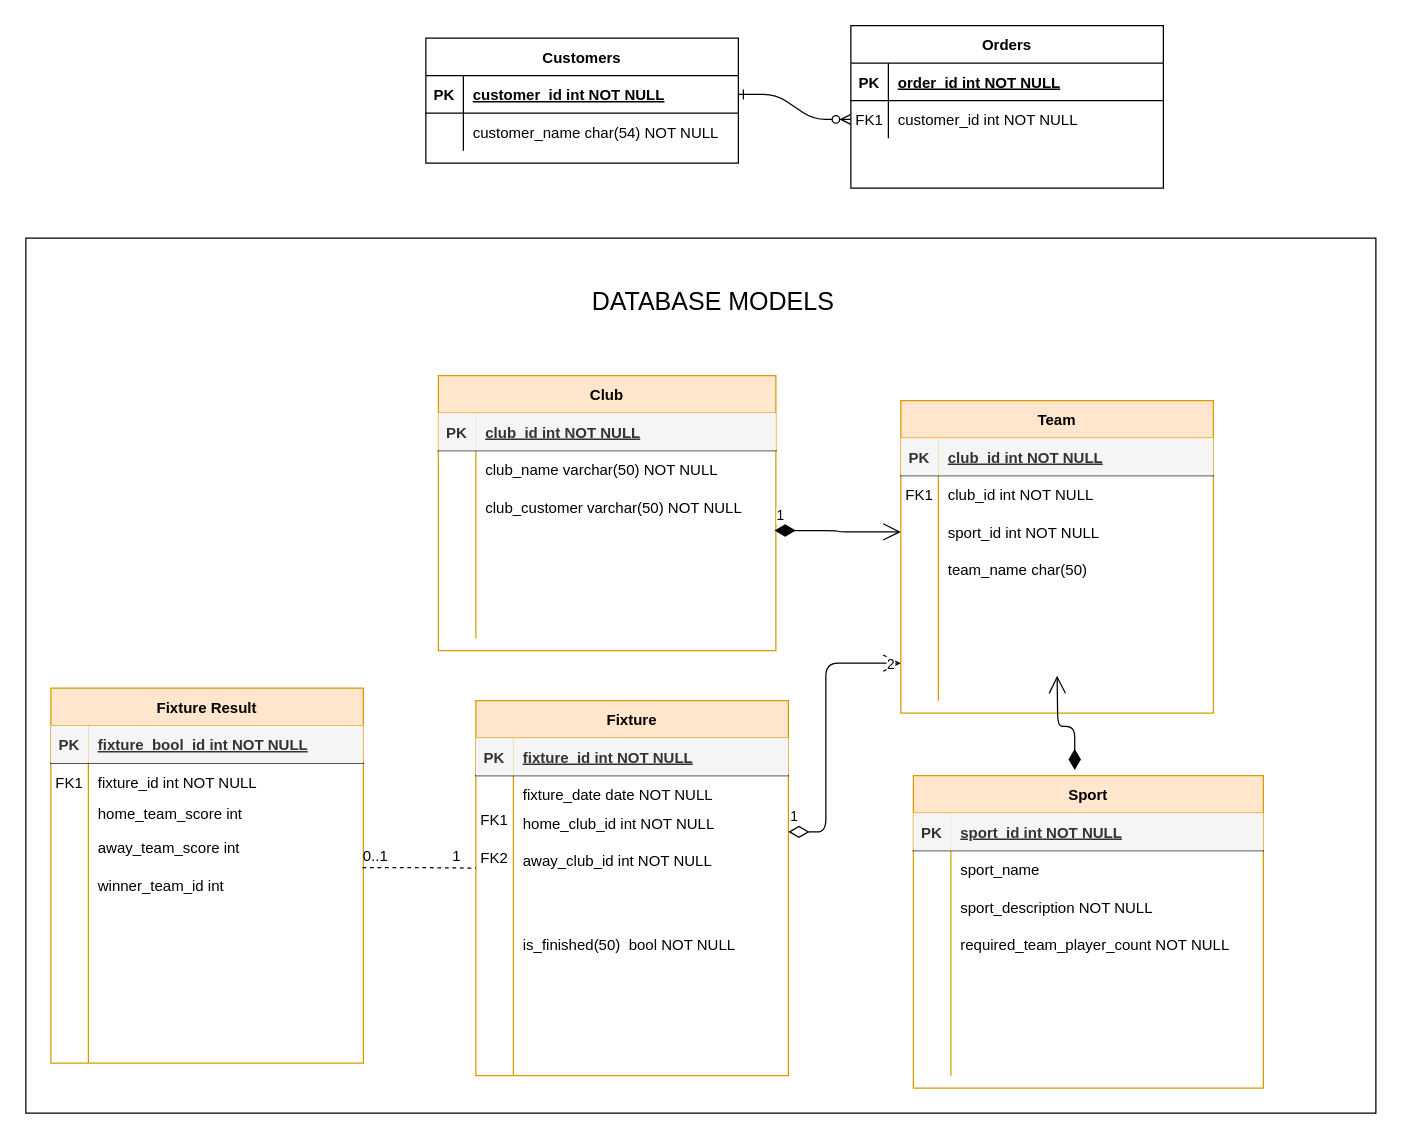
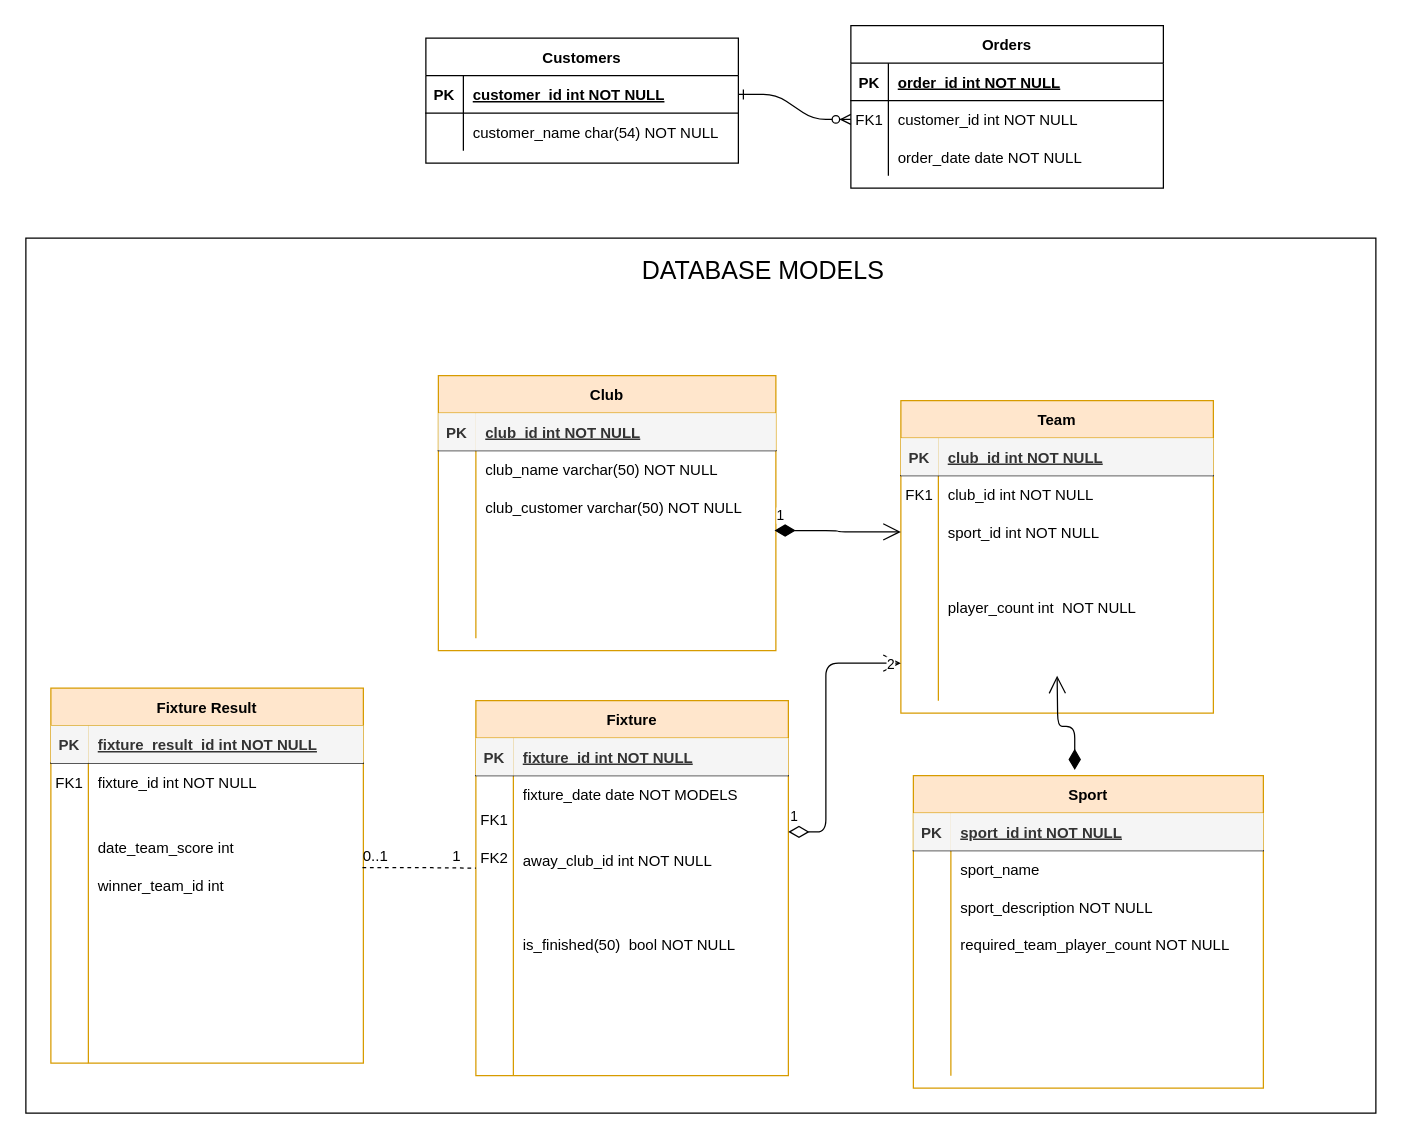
+ <mxCell id="13" value="order_date date NOT NULL" style="shape=partialRectangle;overflow=hidden;connectable=0;fillColor=none;top=0;left=0;bottom=0;right=0;align=left;spacingLeft=6;" parent="11" vertex="1"><mxGeometry x="30" width="220" height="30" as="geometry" /></mxCell>
- <mxCell id="156" value="&lt;font style=&quot;font-size: 20px&quot;&gt;DATABASE MODELS&lt;/font&gt;" style="text;html=1;strokeColor=none;fillColor=none;align=center;verticalAlign=middle;whiteSpace=wrap;rounded=0;" vertex="1" parent="1"><mxGeometry x="450" y="230" width="240" height="20" as="geometry" /></mxCell>
+ <mxCell id="156" value="&lt;font style=&quot;font-size: 20px&quot;&gt;DATABASE MODELS&lt;/font&gt;" style="text;html=1;strokeColor=none;fillColor=none;align=center;verticalAlign=middle;whiteSpace=wrap;rounded=0;" vertex="1" parent="1"><mxGeometry x="490" y="205" width="240" height="20" as="geometry" /></mxCell>
- <mxCell id="104" value="team_name char(50)" style="shape=partialRectangle;overflow=hidden;connectable=0;fillColor=none;top=0;left=0;bottom=0;right=0;align=left;spacingLeft=6;" vertex="1" parent="102"><mxGeometry x="30" width="220" height="30" as="geometry" /></mxCell>
+ <mxCell id="107" value="player_count int  NOT NULL" style="shape=partialRectangle;overflow=hidden;connectable=0;fillColor=none;top=0;left=0;bottom=0;right=0;align=left;spacingLeft=6;" vertex="1" parent="105"><mxGeometry x="30" width="220" height="30" as="geometry" /></mxCell>
- <mxCell id="123" value="fixture_bool_id int NOT NULL" style="shape=partialRectangle;overflow=hidden;connectable=0;fillColor=#f5f5f5;top=0;left=0;bottom=0;right=0;align=left;spacingLeft=6;fontStyle=5;strokeColor=#666666;fontColor=#333333;" vertex="1" parent="121"><mxGeometry x="30" width="220" height="30" as="geometry" /></mxCell>
+ <mxCell id="123" value="fixture_result_id int NOT NULL" style="shape=partialRectangle;overflow=hidden;connectable=0;fillColor=#f5f5f5;top=0;left=0;bottom=0;right=0;align=left;spacingLeft=6;fontStyle=5;strokeColor=#666666;fontColor=#333333;" vertex="1" parent="121"><mxGeometry x="30" width="220" height="30" as="geometry" /></mxCell>
- <mxCell id="20" value="fixture_date date NOT NULL" style="shape=partialRectangle;overflow=hidden;connectable=0;fillColor=none;top=0;left=0;bottom=0;right=0;align=left;spacingLeft=6;" parent="18" vertex="1"><mxGeometry x="30" width="220" height="30" as="geometry" /></mxCell>
+ <mxCell id="20" value="fixture_date date NOT MODELS" style="shape=partialRectangle;overflow=hidden;connectable=0;fillColor=none;top=0;left=0;bottom=0;right=0;align=left;spacingLeft=6;" parent="18" vertex="1"><mxGeometry x="30" width="220" height="30" as="geometry" /></mxCell>
- <mxCell id="129" value="home_team_score int " style="shape=partialRectangle;overflow=hidden;connectable=0;fillColor=none;top=0;left=0;bottom=0;right=0;align=left;spacingLeft=6;" vertex="1" parent="127"><mxGeometry x="30" width="220" height="20" as="geometry" /></mxCell>
- <mxCell id="23" value="home_club_id int NOT NULL&#10;" style="shape=partialRectangle;overflow=hidden;connectable=0;fillColor=none;top=0;left=0;bottom=0;right=0;align=left;spacingLeft=6;" parent="21" vertex="1"><mxGeometry x="30" width="220" height="30" as="geometry" /></mxCell>
- <mxCell id="151" value="away_team_score int " style="shape=partialRectangle;overflow=hidden;connectable=0;fillColor=none;top=0;left=0;bottom=0;right=0;align=left;spacingLeft=6;" vertex="1" parent="1"><mxGeometry x="70" y="662.5" width="220" height="30" as="geometry" /></mxCell>
+ <mxCell id="151" value="date_team_score int " style="shape=partialRectangle;overflow=hidden;connectable=0;fillColor=none;top=0;left=0;bottom=0;right=0;align=left;spacingLeft=6;" vertex="1" parent="1"><mxGeometry x="70" y="662.5" width="220" height="30" as="geometry" /></mxCell>
